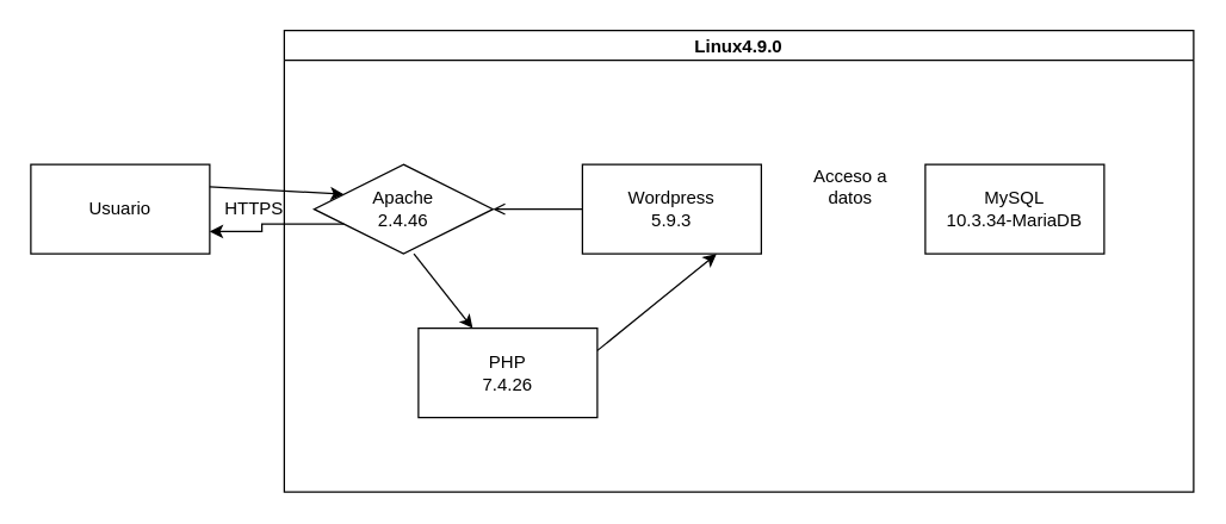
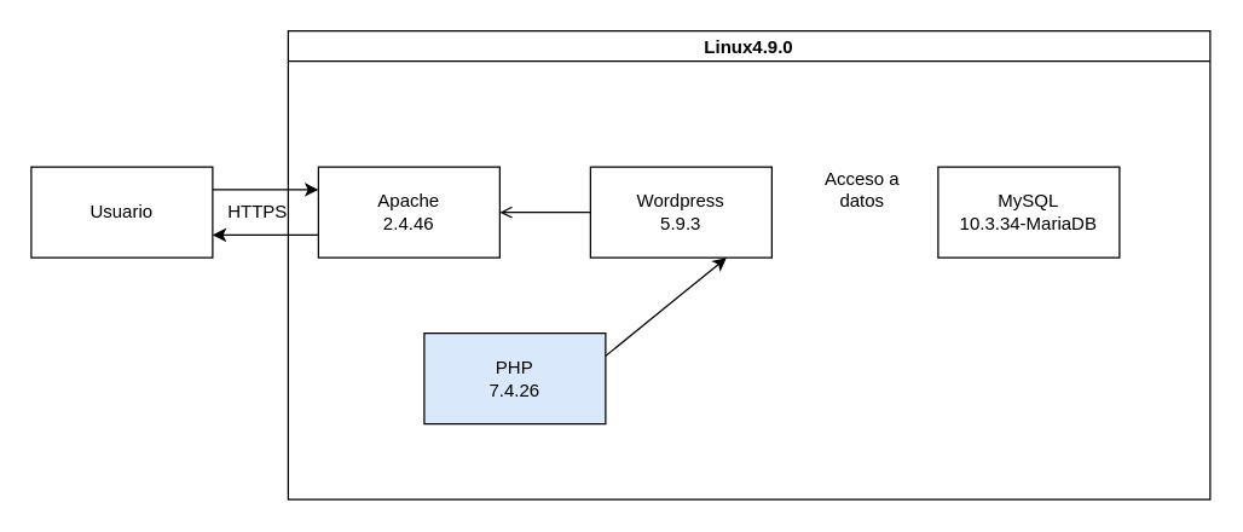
- <mxCell id="8" value="&lt;div&gt;Apache&lt;/div&gt;2.4.46" style="rhombus;whiteSpace=wrap;html=1;" vertex="1" parent="3"><mxGeometry x="20" y="90" width="120" height="60" as="geometry" /></mxCell>
+ <mxCell id="8" value="&lt;div&gt;Apache&lt;/div&gt;2.4.46" style="rounded=0;whiteSpace=wrap;html=1;" vertex="1" parent="3"><mxGeometry x="20" y="90" width="120" height="60" as="geometry" /></mxCell>
- <mxCell id="10" value="" style="endArrow=classic;html=1;rounded=0;exitX=0.558;exitY=1;exitDx=0;exitDy=0;exitPerimeter=0;" edge="1" parent="3" source="8" target="9"><mxGeometry width="50" height="50" relative="1" as="geometry"><mxPoint x="350" y="230" as="sourcePoint" /><mxPoint x="400" y="180" as="targetPoint" /></mxGeometry></mxCell>
- <mxCell id="9" value="&lt;div&gt;PHP&lt;/div&gt;&lt;div&gt;7.4.26&lt;br&gt;&lt;/div&gt;" style="rounded=0;whiteSpace=wrap;html=1;" vertex="1" parent="3"><mxGeometry x="90" y="200" width="120" height="60" as="geometry" /></mxCell>
+ <mxCell id="9" value="&lt;div&gt;PHP&lt;/div&gt;&lt;div&gt;7.4.26&lt;br&gt;&lt;/div&gt;" style="rounded=0;whiteSpace=wrap;html=1;fillColor=#dae8fc;" vertex="1" parent="3"><mxGeometry x="90" y="200" width="120" height="60" as="geometry" /></mxCell>
